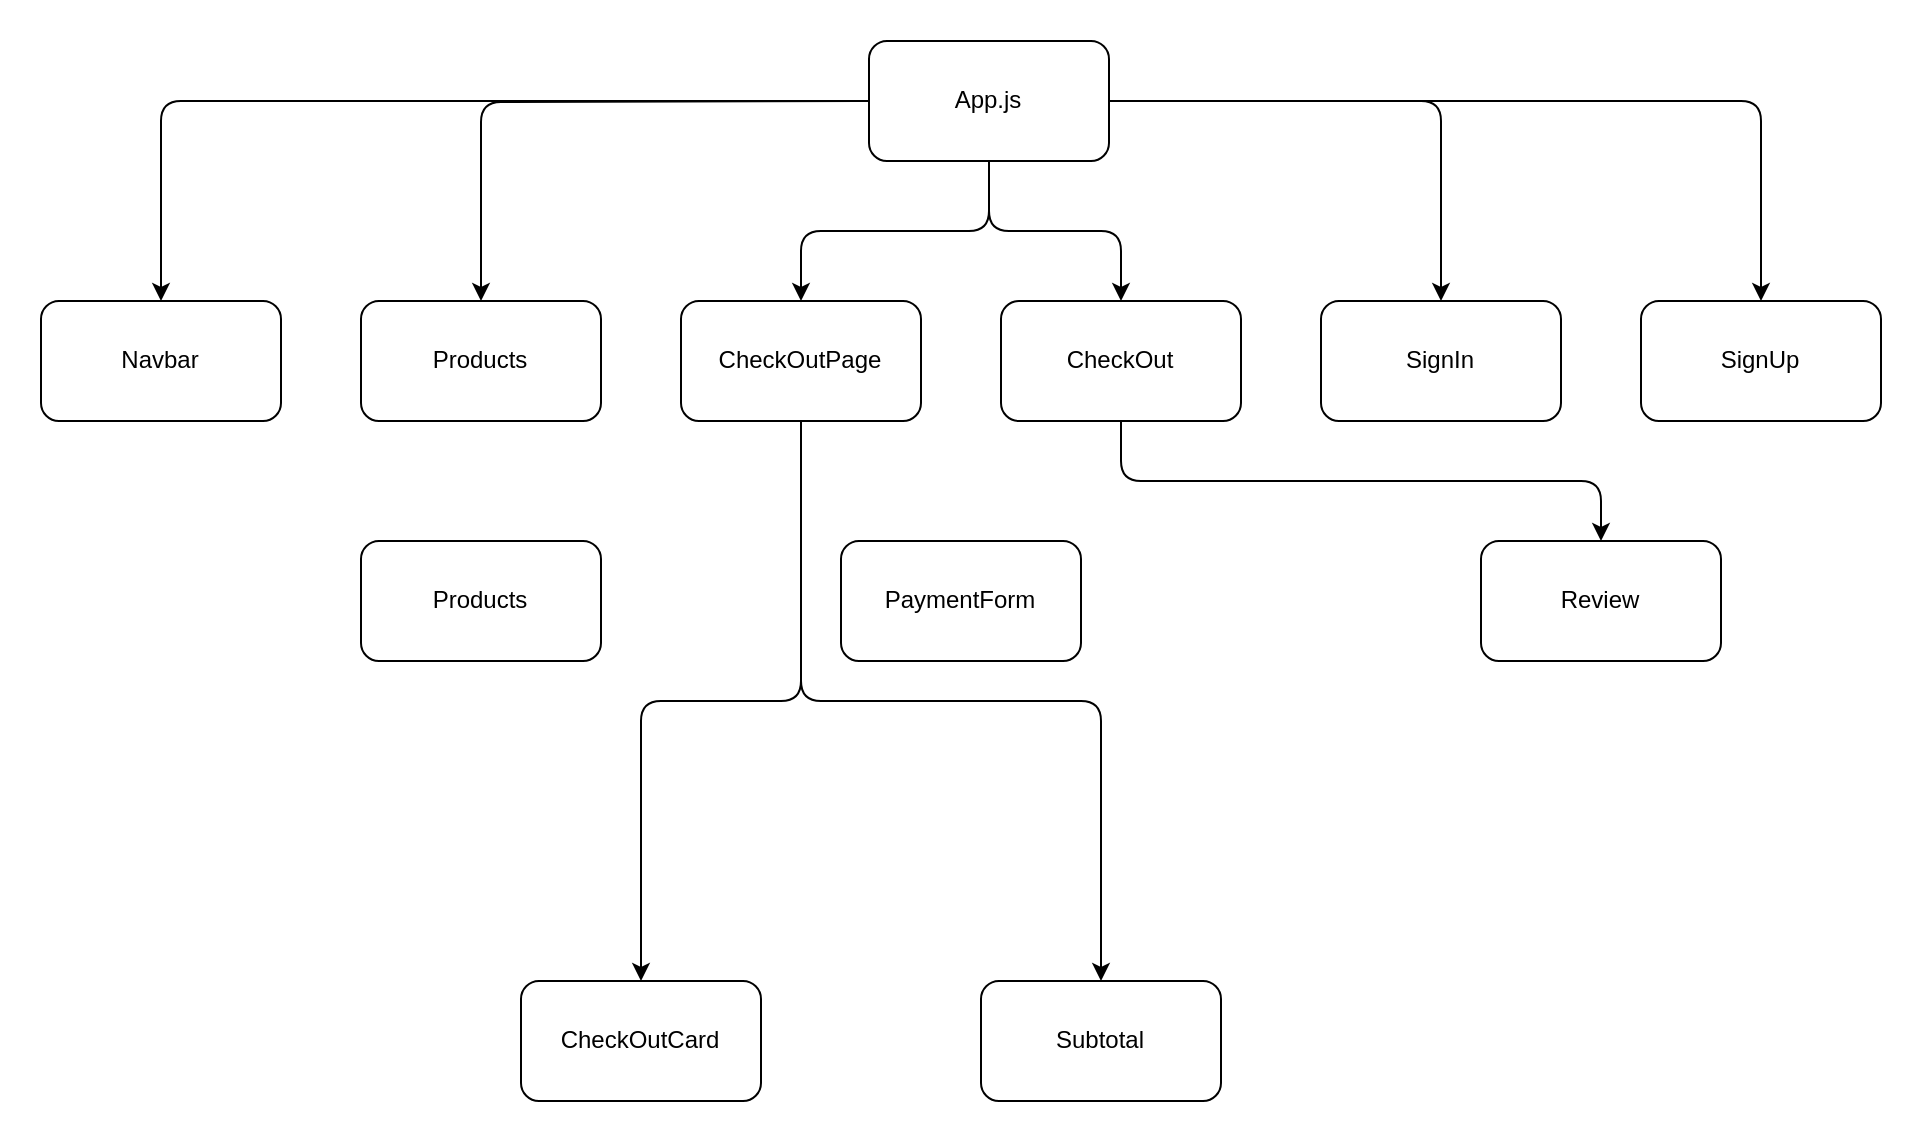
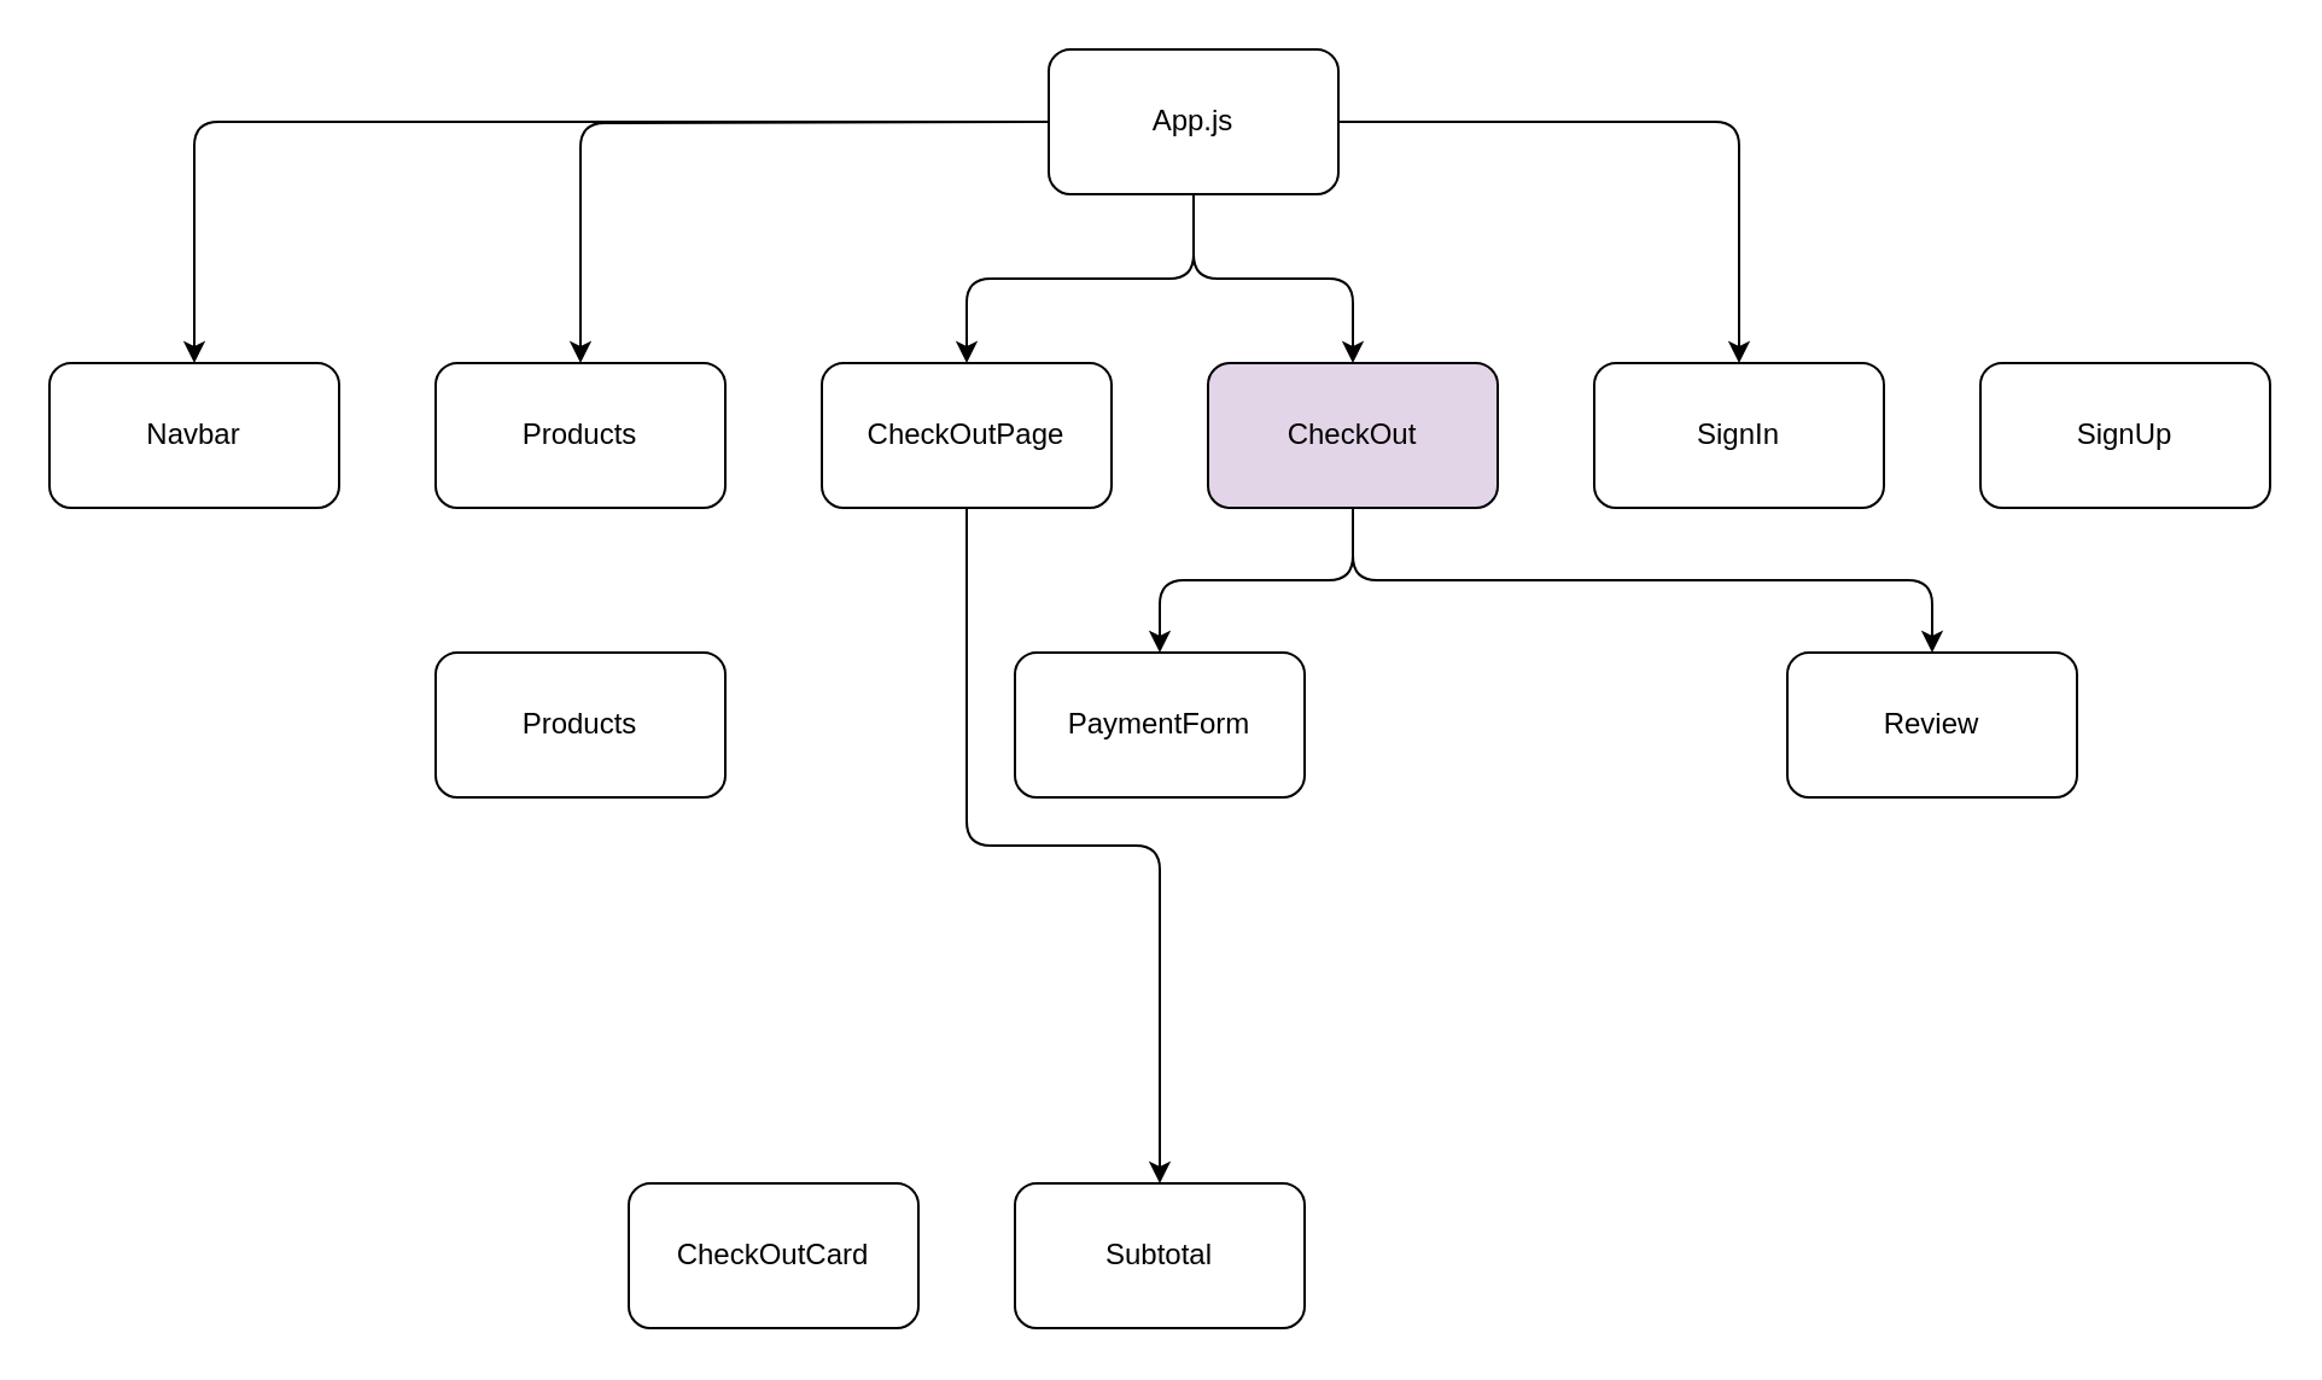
- <mxCell id="8" style="edgeStyle=orthogonalEdgeStyle;orthogonalLoop=1;jettySize=auto;html=1;exitX=1;exitY=0.5;exitDx=0;exitDy=0;entryX=0.5;entryY=0;entryDx=0;entryDy=0;" edge="1" parent="1" source="9" target="18"><mxGeometry relative="1" as="geometry" /></mxCell>
- <mxCell id="17" value="CheckOut" style="rounded=1;whiteSpace=wrap;html=1;" vertex="1" parent="1"><mxGeometry x="500" y="150" width="120" height="60" as="geometry" /></mxCell>
+ <mxCell id="17" value="CheckOut" style="rounded=1;whiteSpace=wrap;html=1;fillColor=#e1d5e7;" vertex="1" parent="1"><mxGeometry x="500" y="150" width="120" height="60" as="geometry" /></mxCell>
+ <mxCell id="15" style="edgeStyle=orthogonalEdgeStyle;orthogonalLoop=1;jettySize=auto;html=1;exitX=0.5;exitY=1;exitDx=0;exitDy=0;entryX=0.5;entryY=0;entryDx=0;entryDy=0;" edge="1" parent="1" source="17" target="23"><mxGeometry relative="1" as="geometry" /></mxCell>
- <mxCell id="12" style="edgeStyle=orthogonalEdgeStyle;orthogonalLoop=1;jettySize=auto;html=1;exitX=0.5;exitY=1;exitDx=0;exitDy=0;" edge="1" parent="1" source="14" target="22"><mxGeometry relative="1" as="geometry" /></mxCell>
- <mxCell id="21" value="Subtotal" style="rounded=1;whiteSpace=wrap;html=1;" vertex="1" parent="1"><mxGeometry x="490" y="490" width="120" height="60" as="geometry" /></mxCell>
+ <mxCell id="21" value="Subtotal" style="rounded=1;whiteSpace=wrap;html=1;" vertex="1" parent="1"><mxGeometry x="420" y="490" width="120" height="60" as="geometry" /></mxCell>
